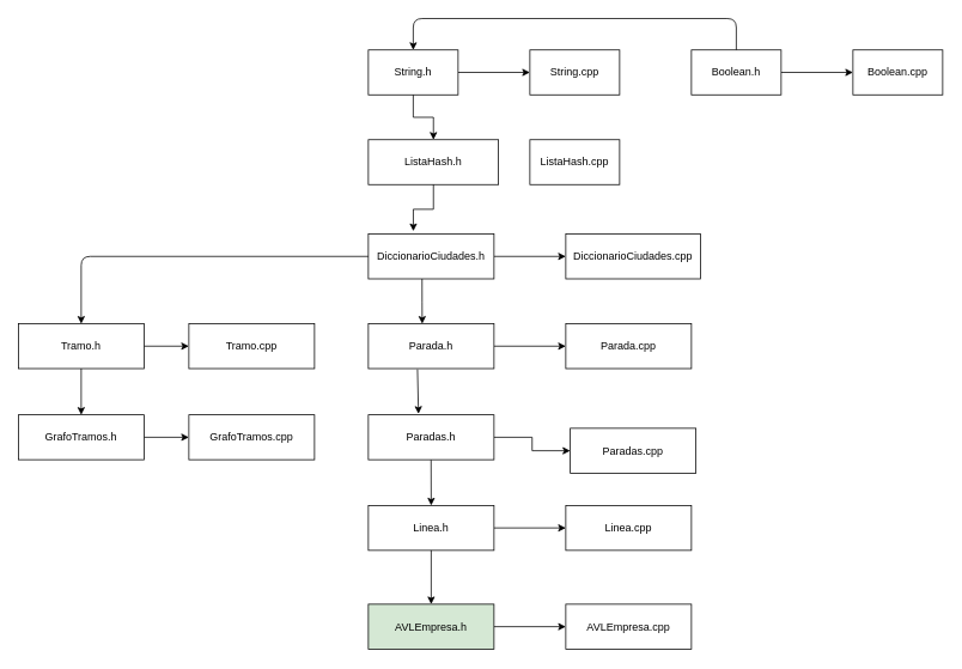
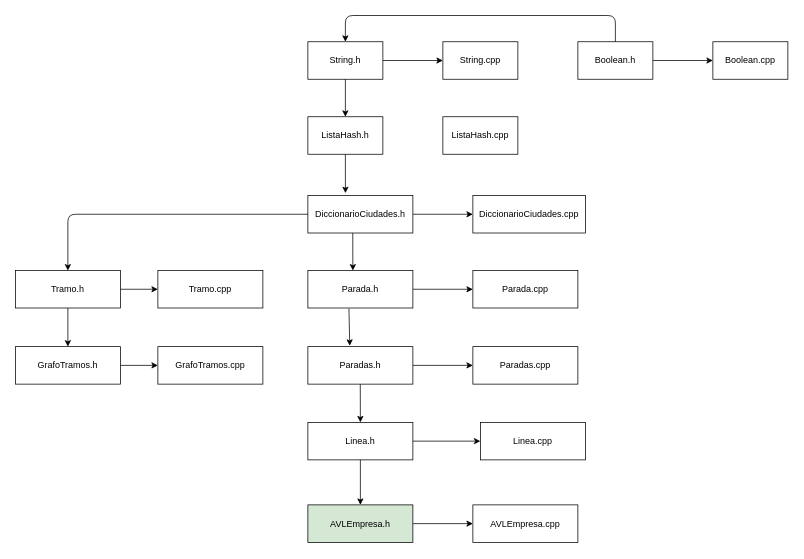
- <mxCell id="8" value="ListaHash.h" style="rounded=0;whiteSpace=wrap;html=1;" vertex="1" parent="1"><mxGeometry x="410" y="155" width="145" height="50" as="geometry" /></mxCell>
+ <mxCell id="8" value="ListaHash.h" style="rounded=0;whiteSpace=wrap;html=1;" vertex="1" parent="1"><mxGeometry x="410" y="155" width="100" height="50" as="geometry" /></mxCell>
- <mxCell id="18" value="Paradas.cpp" style="rounded=0;whiteSpace=wrap;html=1;" vertex="1" parent="1"><mxGeometry x="635" y="476.5" width="140" height="50" as="geometry" /></mxCell>
+ <mxCell id="18" value="Paradas.cpp" style="rounded=0;whiteSpace=wrap;html=1;" vertex="1" parent="1"><mxGeometry x="630" y="461.5" width="140" height="50" as="geometry" /></mxCell>
- <mxCell id="21" value="Linea.cpp" style="rounded=0;whiteSpace=wrap;html=1;" vertex="1" parent="1"><mxGeometry x="630" y="562.5" width="140" height="50" as="geometry" /></mxCell>
+ <mxCell id="21" value="Linea.cpp" style="rounded=0;whiteSpace=wrap;html=1;" vertex="1" parent="1"><mxGeometry x="640" y="562.5" width="140" height="50" as="geometry" /></mxCell>
